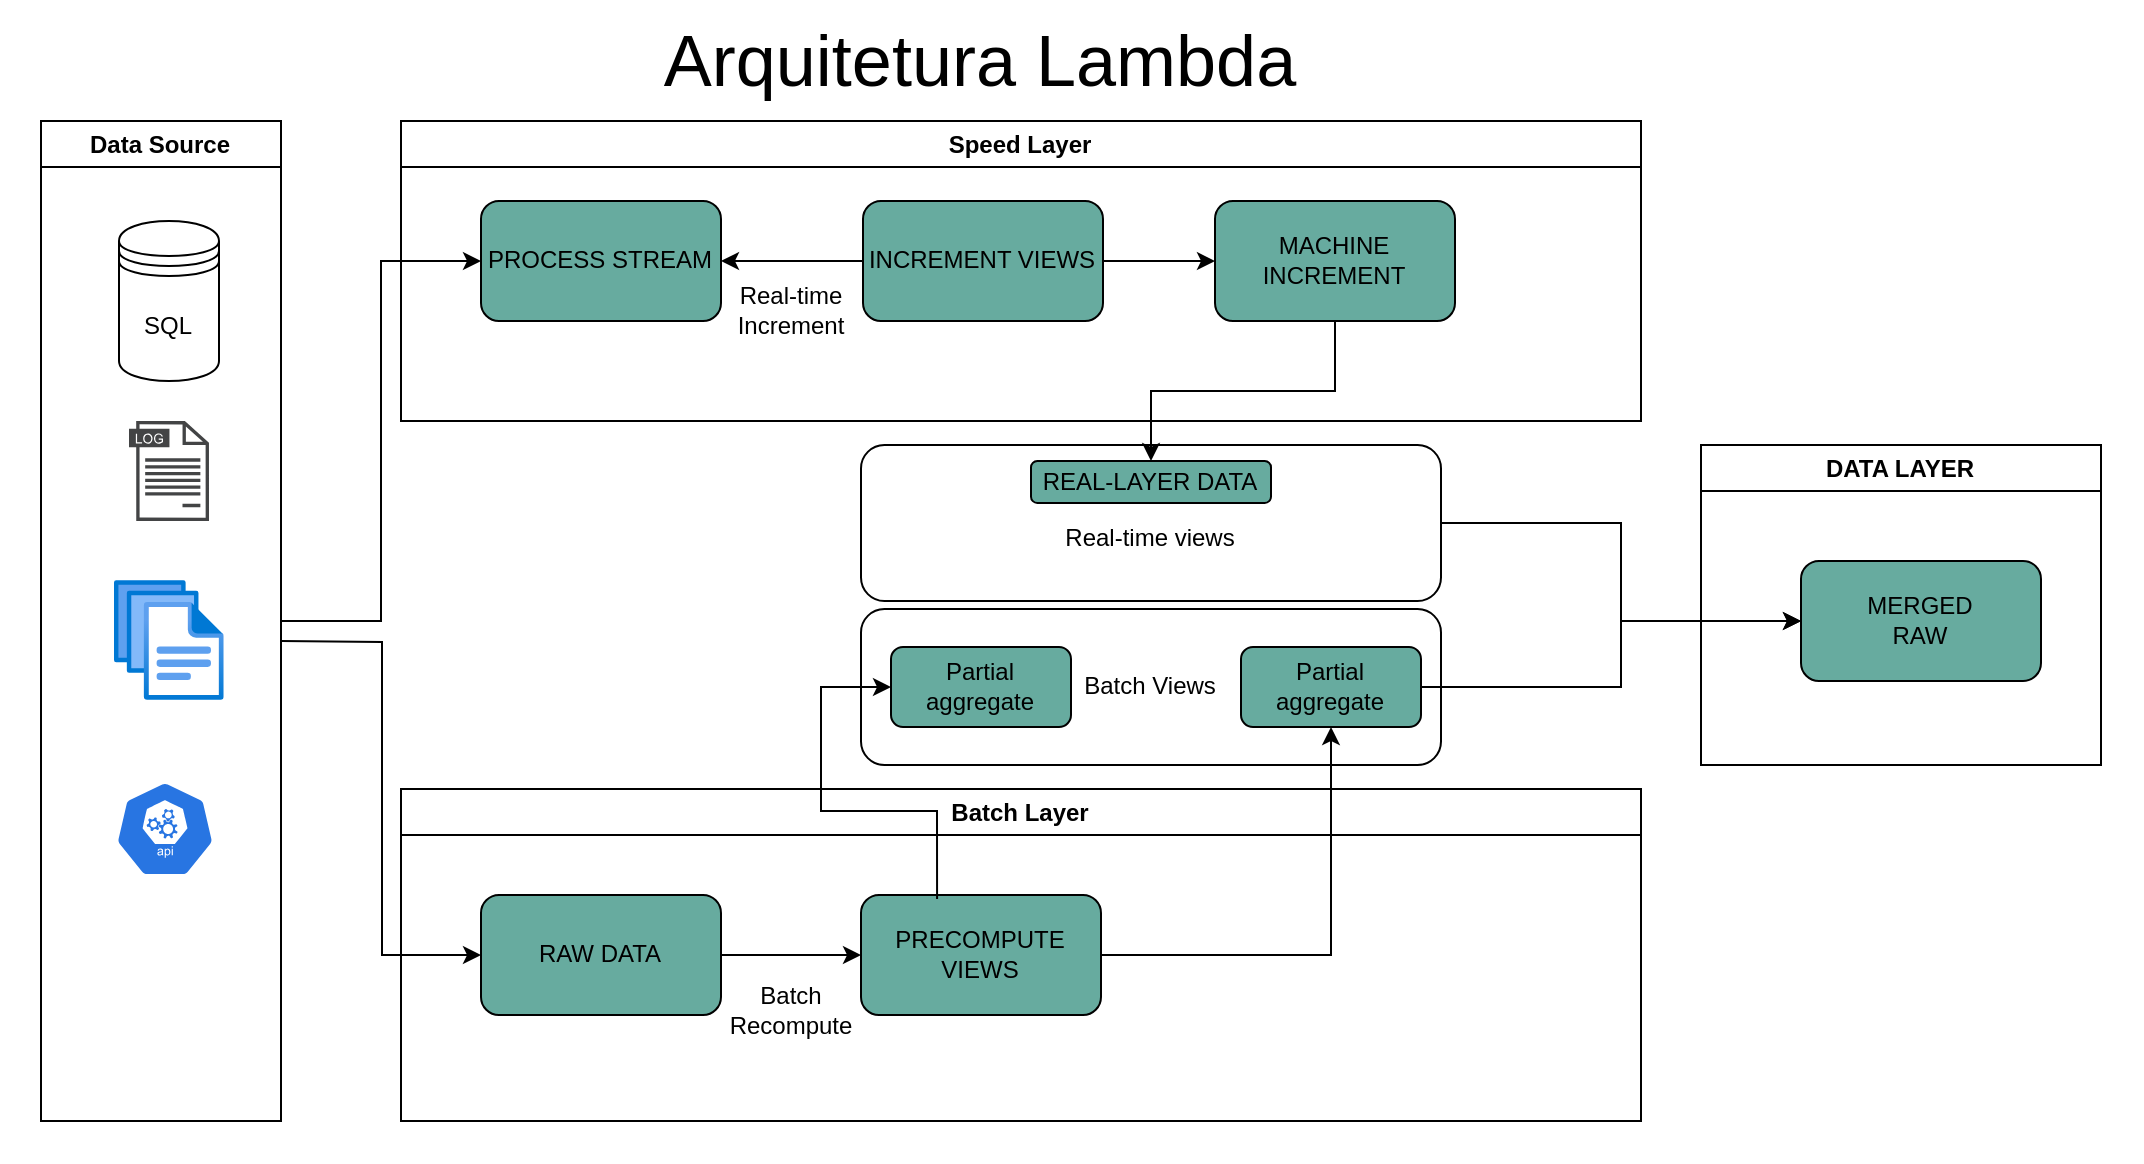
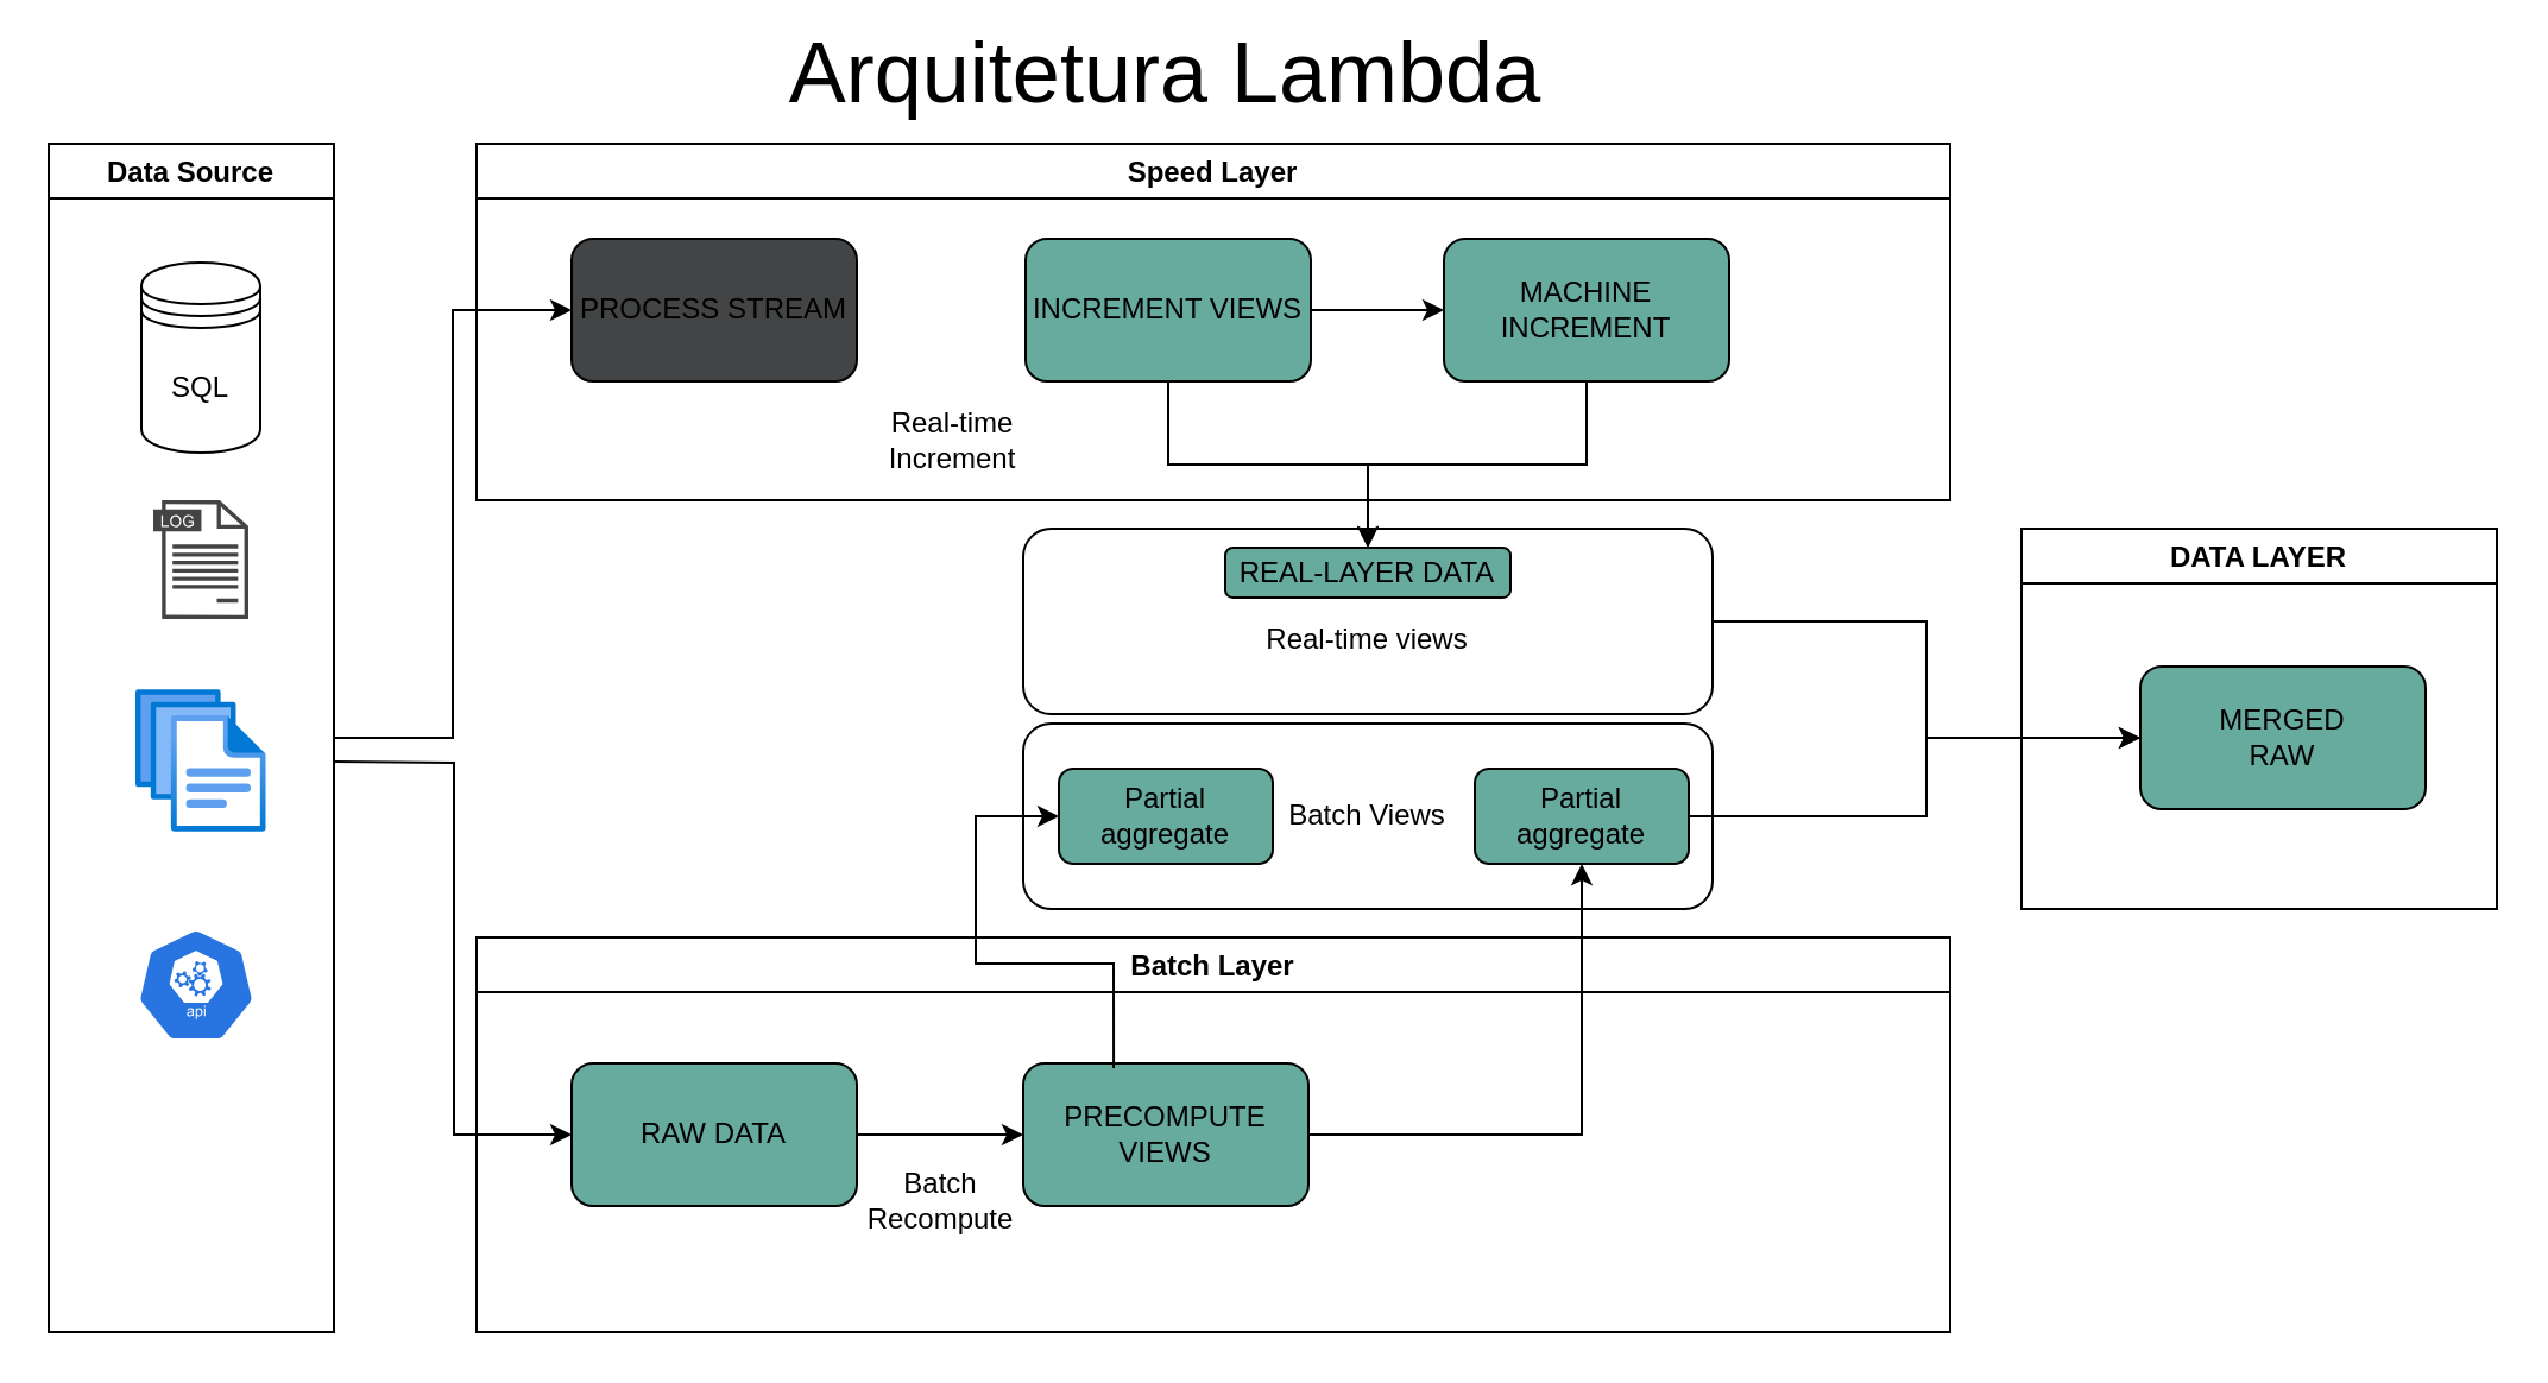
- <mxCell id="13" value="PROCESS STREAM" style="rounded=1;whiteSpace=wrap;html=1;fillColor=#67AB9F;" vertex="1" parent="12"><mxGeometry x="40" y="40" width="120" height="60" as="geometry" /></mxCell>
+ <mxCell id="13" value="PROCESS STREAM" style="rounded=1;whiteSpace=wrap;html=1;fillColor=#434445;" vertex="1" parent="12"><mxGeometry x="40" y="40" width="120" height="60" as="geometry" /></mxCell>
- <mxCell id="30" style="edgeStyle=orthogonalEdgeStyle;rounded=0;orthogonalLoop=1;jettySize=auto;html=1;" edge="1" parent="1" source="15" target="13"><mxGeometry relative="1" as="geometry" /></mxCell>
+ <mxCell id="30" style="edgeStyle=orthogonalEdgeStyle;rounded=0;orthogonalLoop=1;jettySize=auto;html=1;entryX=0.5;entryY=0;entryDx=0;entryDy=0;" edge="1" parent="1" source="15" target="29"><mxGeometry relative="1" as="geometry" /></mxCell>
- <mxCell id="17" value="Real-time &lt;br&gt;Increment" style="text;html=1;align=center;verticalAlign=middle;resizable=0;points=[];autosize=1;strokeColor=none;" vertex="1" parent="1"><mxGeometry x="360" y="140" width="70" height="30" as="geometry" /></mxCell>
+ <mxCell id="17" value="Real-time &lt;br&gt;Increment" style="text;html=1;align=center;verticalAlign=middle;resizable=0;points=[];autosize=1;strokeColor=none;" vertex="1" parent="1"><mxGeometry x="365" y="170" width="70" height="30" as="geometry" /></mxCell>
